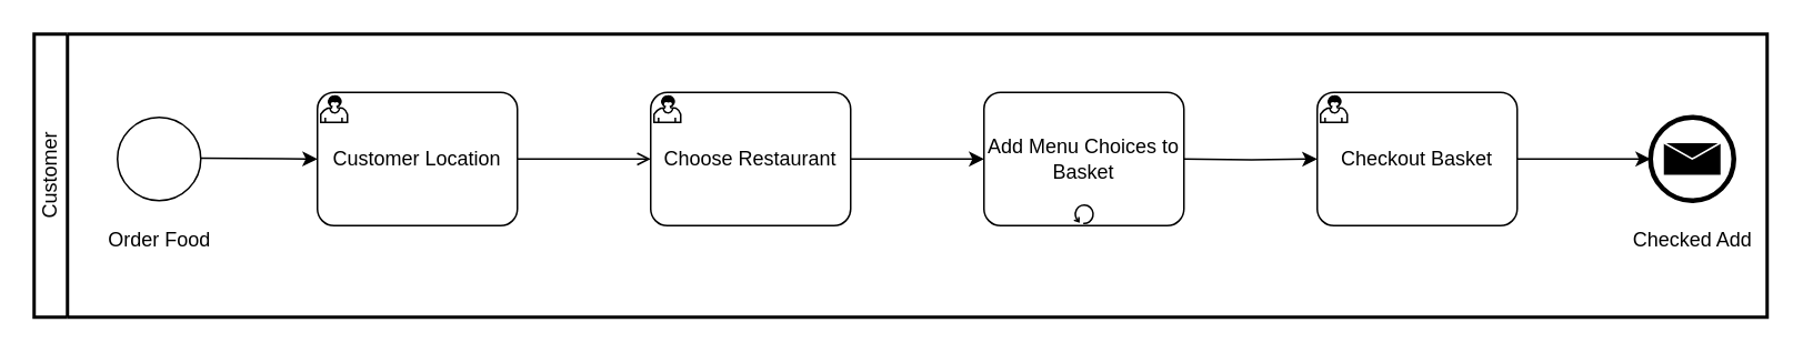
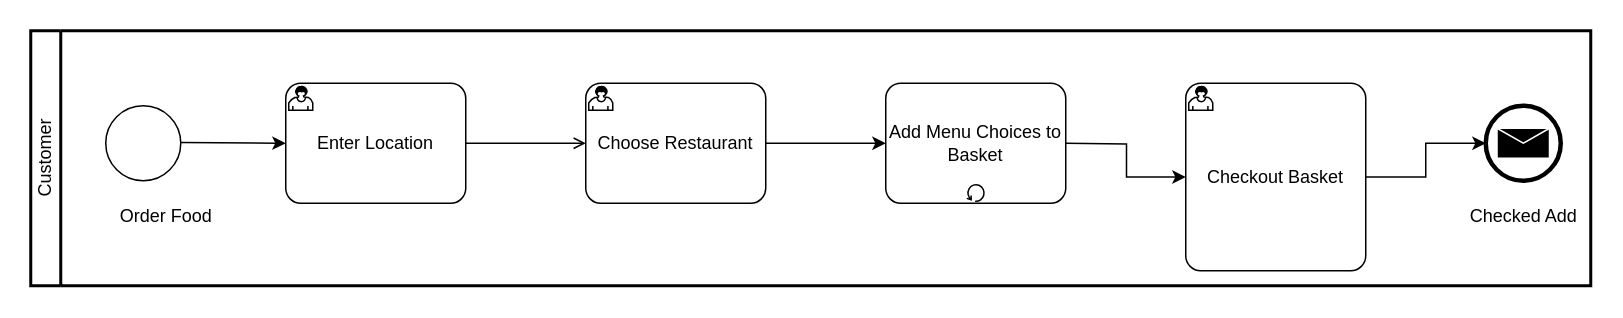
- <mxCell id="11" value="Customer Location" style="points=[[0.25,0,0],[0.5,0,0],[0.75,0,0],[1,0.25,0],[1,0.5,0],[1,0.75,0],[0.75,1,0],[0.5,1,0],[0.25,1,0],[0,0.75,0],[0,0.5,0],[0,0.25,0]];shape=mxgraph.bpmn.task;whiteSpace=wrap;rectStyle=rounded;size=10;html=1;container=1;expand=0;collapsible=0;taskMarker=user;" vertex="1" parent="1"><mxGeometry x="190" y="55" width="120" height="80" as="geometry" /></mxCell>
+ <mxCell id="11" value="Enter Location" style="points=[[0.25,0,0],[0.5,0,0],[0.75,0,0],[1,0.25,0],[1,0.5,0],[1,0.75,0],[0.75,1,0],[0.5,1,0],[0.25,1,0],[0,0.75,0],[0,0.5,0],[0,0.25,0]];shape=mxgraph.bpmn.task;whiteSpace=wrap;rectStyle=rounded;size=10;html=1;container=1;expand=0;collapsible=0;taskMarker=user;" vertex="1" parent="1"><mxGeometry x="190" y="55" width="120" height="80" as="geometry" /></mxCell>
- <mxCell id="9" value="Checkout Basket" style="points=[[0.25,0,0],[0.5,0,0],[0.75,0,0],[1,0.25,0],[1,0.5,0],[1,0.75,0],[0.75,1,0],[0.5,1,0],[0.25,1,0],[0,0.75,0],[0,0.5,0],[0,0.25,0]];shape=mxgraph.bpmn.task;whiteSpace=wrap;rectStyle=rounded;size=10;html=1;container=1;expand=0;collapsible=0;taskMarker=user;" vertex="1" parent="1"><mxGeometry x="790" y="55" width="120" height="80" as="geometry" /></mxCell>
+ <mxCell id="9" value="Checkout Basket" style="points=[[0.25,0,0],[0.5,0,0],[0.75,0,0],[1,0.25,0],[1,0.5,0],[1,0.75,0],[0.75,1,0],[0.5,1,0],[0.25,1,0],[0,0.75,0],[0,0.5,0],[0,0.25,0]];shape=mxgraph.bpmn.task;whiteSpace=wrap;rectStyle=rounded;size=10;html=1;container=1;expand=0;collapsible=0;taskMarker=user;" vertex="1" parent="1"><mxGeometry x="790" y="55" width="120" height="125" as="geometry" /></mxCell>
- <mxCell id="14" value="Order Food" style="text;html=1;align=center;verticalAlign=middle;whiteSpace=wrap;rounded=0;" vertex="1" parent="1"><mxGeometry x="57.5" y="129" width="75" height="30" as="geometry" /></mxCell>
+ <mxCell id="14" value="Order Food" style="text;html=1;align=center;verticalAlign=middle;whiteSpace=wrap;rounded=0;" vertex="1" parent="1"><mxGeometry x="72.5" y="129" width="75" height="30" as="geometry" /></mxCell>
